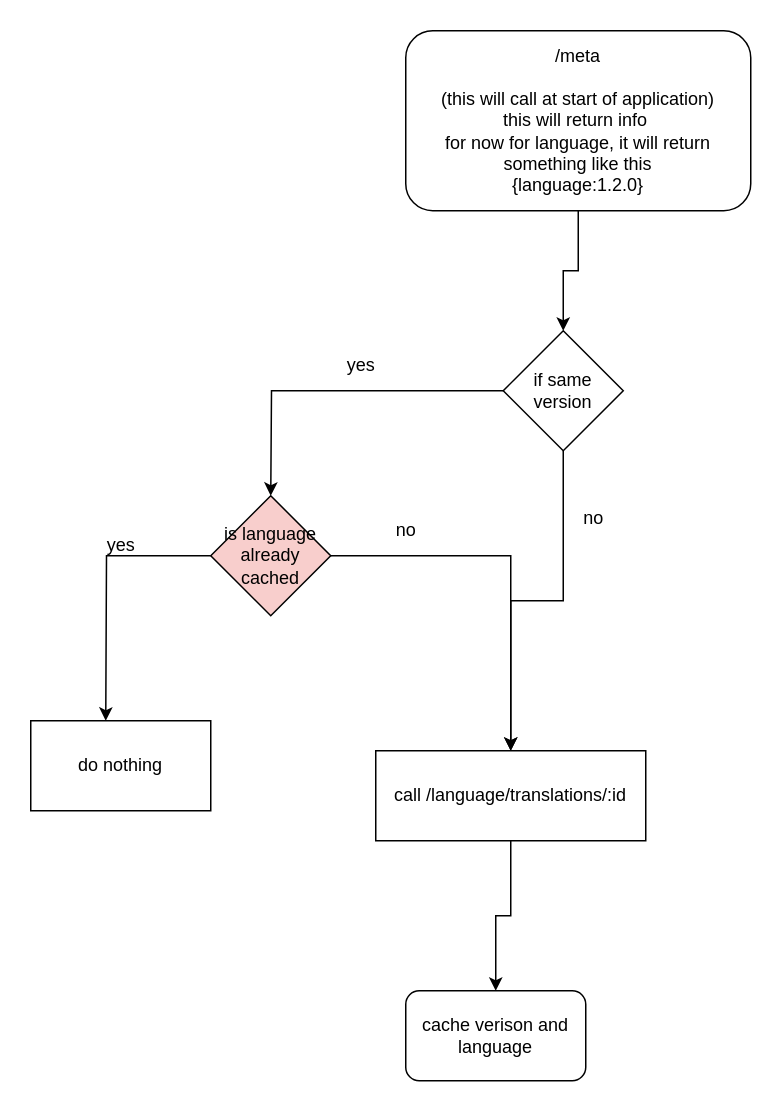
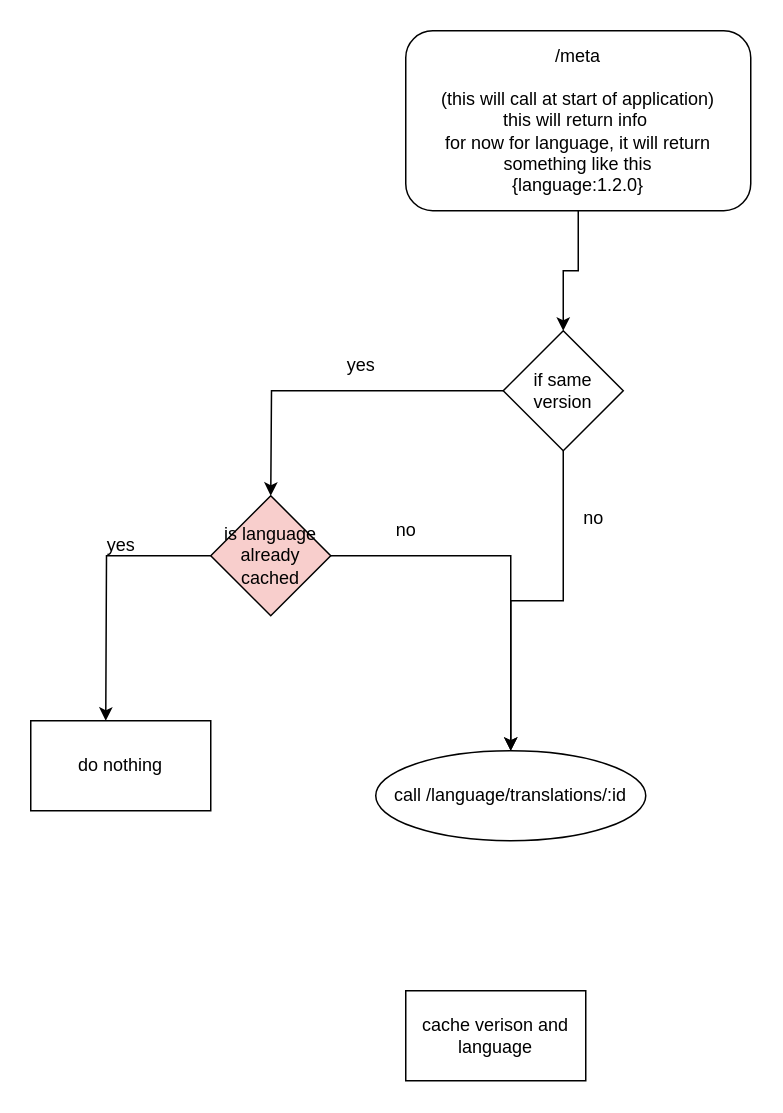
- <mxCell id="14" value="call /language/translations/:id" style="rounded=0;whiteSpace=wrap;html=1;" vertex="1" parent="1"><mxGeometry x="250" y="500" width="180" height="60" as="geometry" /></mxCell>
+ <mxCell id="14" value="call /language/translations/:id" style="ellipse;whiteSpace=wrap;html=1;" vertex="1" parent="1"><mxGeometry x="250" y="500" width="180" height="60" as="geometry" /></mxCell>
- <mxCell id="13" style="edgeStyle=orthogonalEdgeStyle;rounded=0;orthogonalLoop=1;jettySize=auto;html=1;exitX=0.5;exitY=1;exitDx=0;exitDy=0;" edge="1" parent="1" source="14" target="17"><mxGeometry relative="1" as="geometry" /></mxCell>
- <mxCell id="17" value="cache verison and language" style="rounded=1;whiteSpace=wrap;html=1;" vertex="1" parent="1"><mxGeometry x="270" y="660" width="120" height="60" as="geometry" /></mxCell>
+ <mxCell id="17" value="cache verison and language" style="whiteSpace=wrap;html=1;rounded=0;" vertex="1" parent="1"><mxGeometry x="270" y="660" width="120" height="60" as="geometry" /></mxCell>
